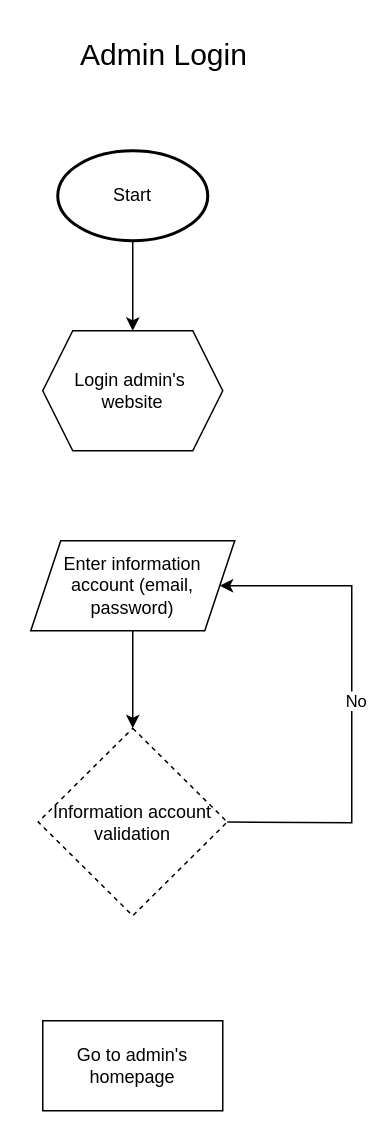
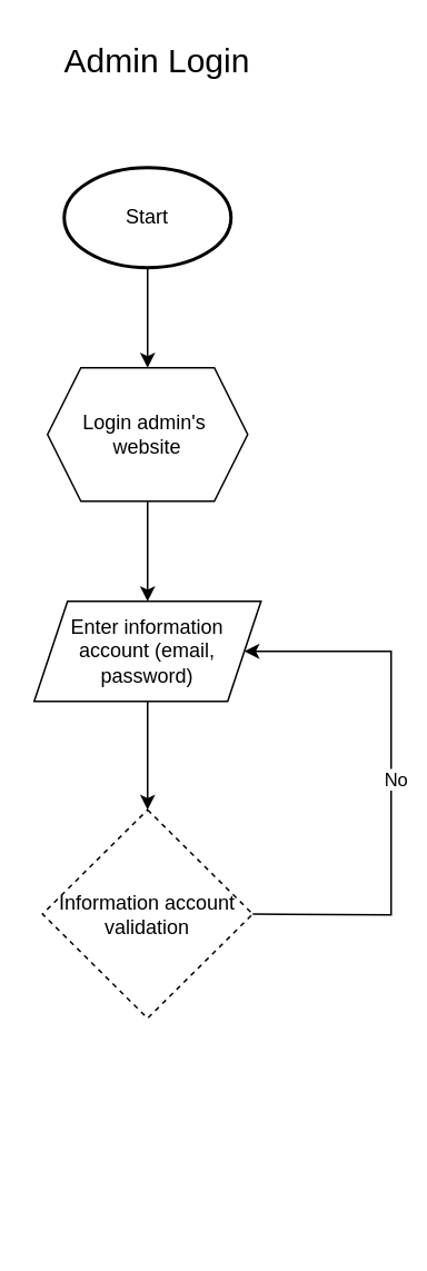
- <mxCell id="2" value="&lt;font style=&quot;font-size: 20px;&quot;&gt;Admin Login&lt;/font&gt;" style="text;html=1;align=center;verticalAlign=middle;whiteSpace=wrap;rounded=0;" vertex="1" parent="1"><mxGeometry x="49" y="20" width="120" height="30" as="geometry" /></mxCell>
+ <mxCell id="2" value="&lt;font style=&quot;font-size: 20px;&quot;&gt;Admin Login&lt;/font&gt;" style="text;html=1;align=center;verticalAlign=middle;whiteSpace=wrap;rounded=0;" vertex="1" parent="1"><mxGeometry x="34" y="20" width="120" height="30" as="geometry" /></mxCell>
+ <mxCell id="9" value="" style="endArrow=classic;html=1;rounded=0;exitX=0.5;exitY=1;exitDx=0;exitDy=0;entryX=0.5;entryY=0;entryDx=0;entryDy=0;" edge="1" parent="1" source="4" target="5"><mxGeometry width="50" height="50" relative="1" as="geometry"><mxPoint x="-206" y="350" as="sourcePoint" /><mxPoint x="-156" y="300" as="targetPoint" /></mxGeometry></mxCell>
- <mxCell id="7" value="Go to admin's homepage" style="rounded=0;whiteSpace=wrap;html=1;" vertex="1" parent="1"><mxGeometry x="28" y="680" width="120" height="60" as="geometry" /></mxCell>
